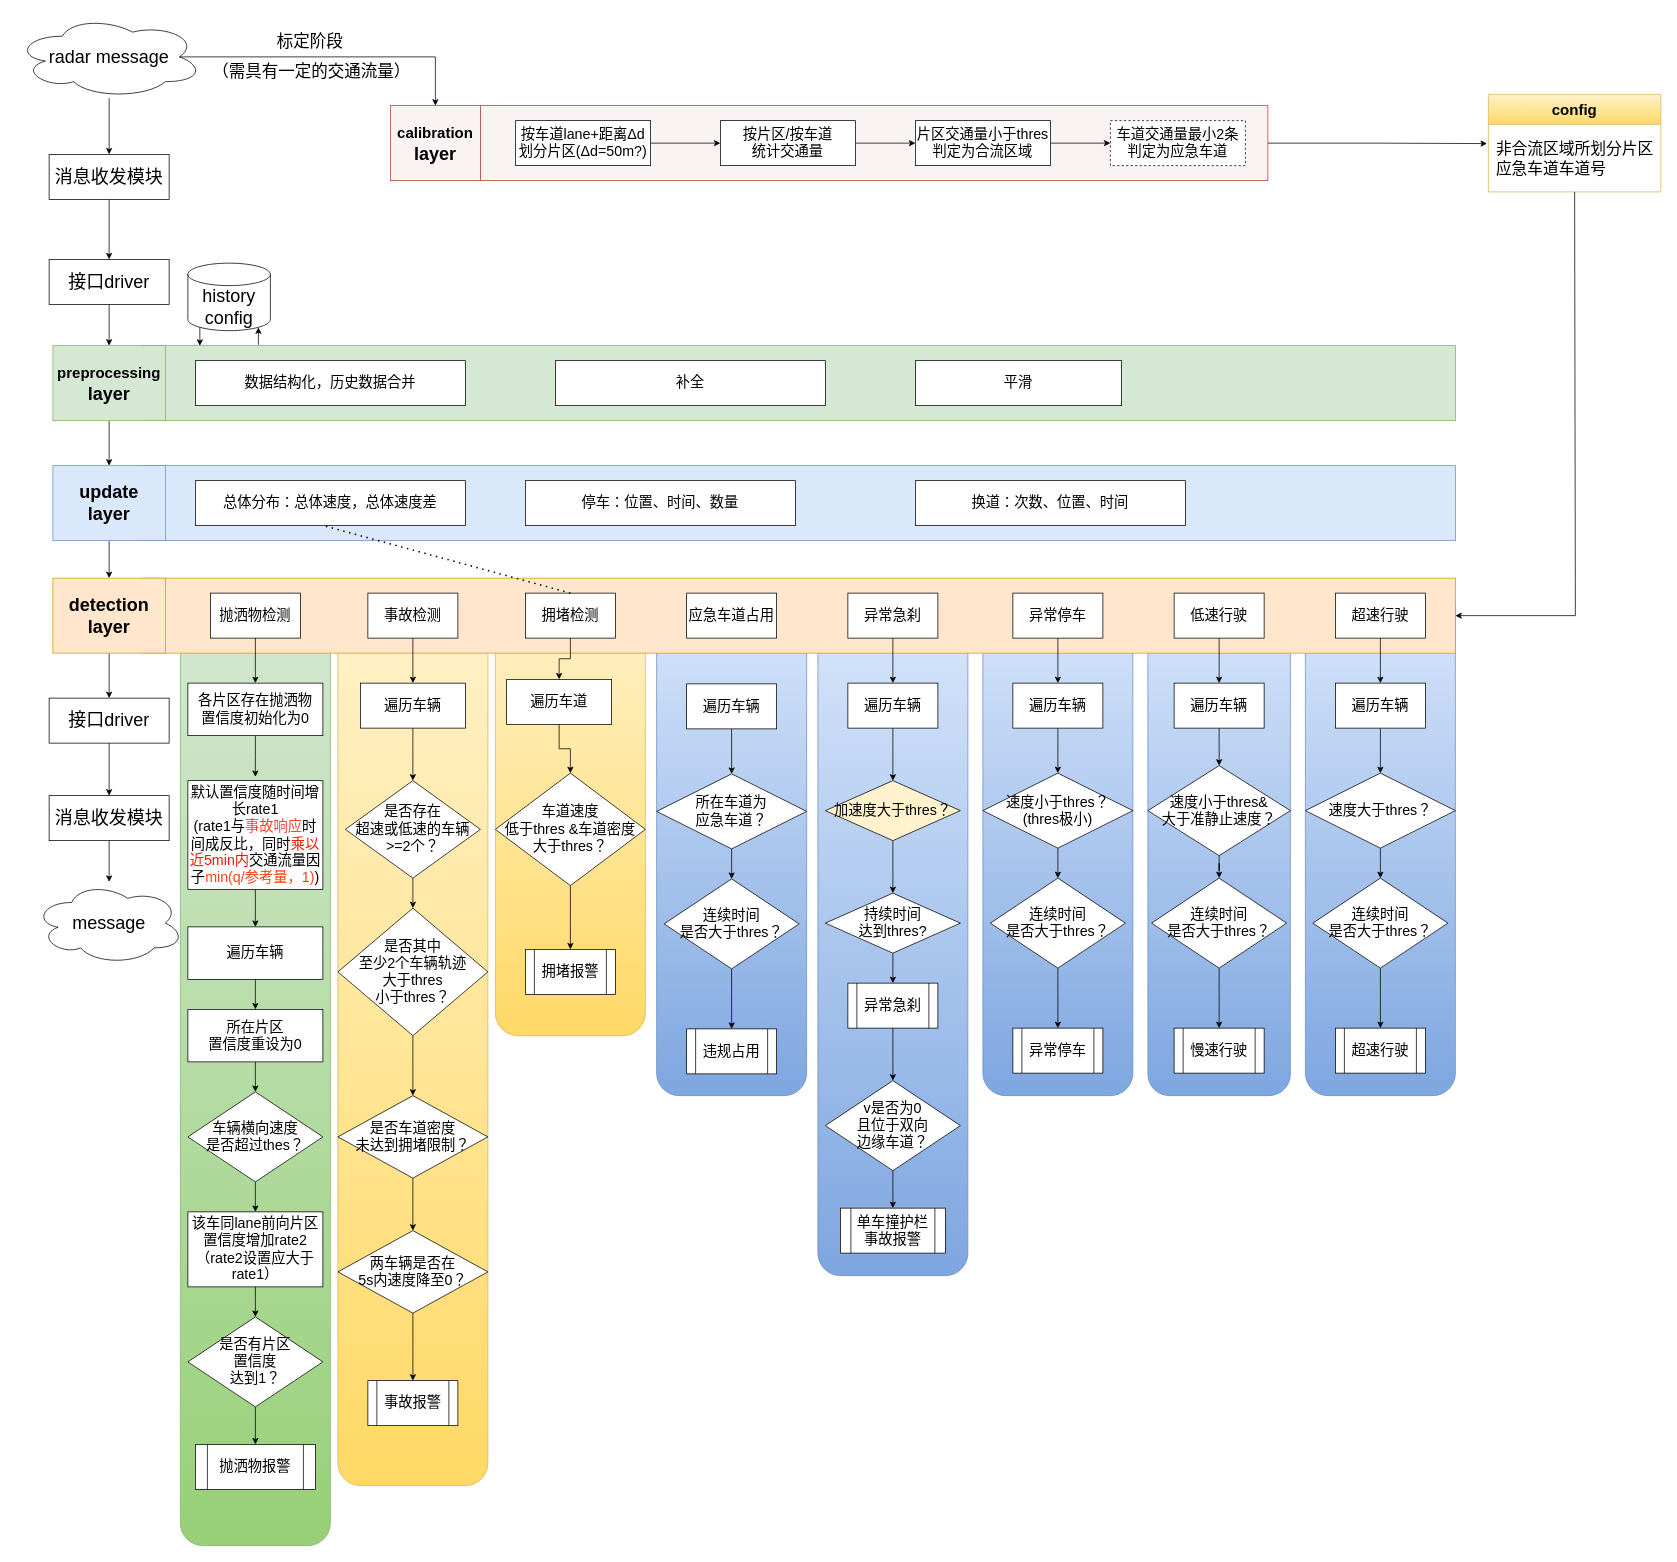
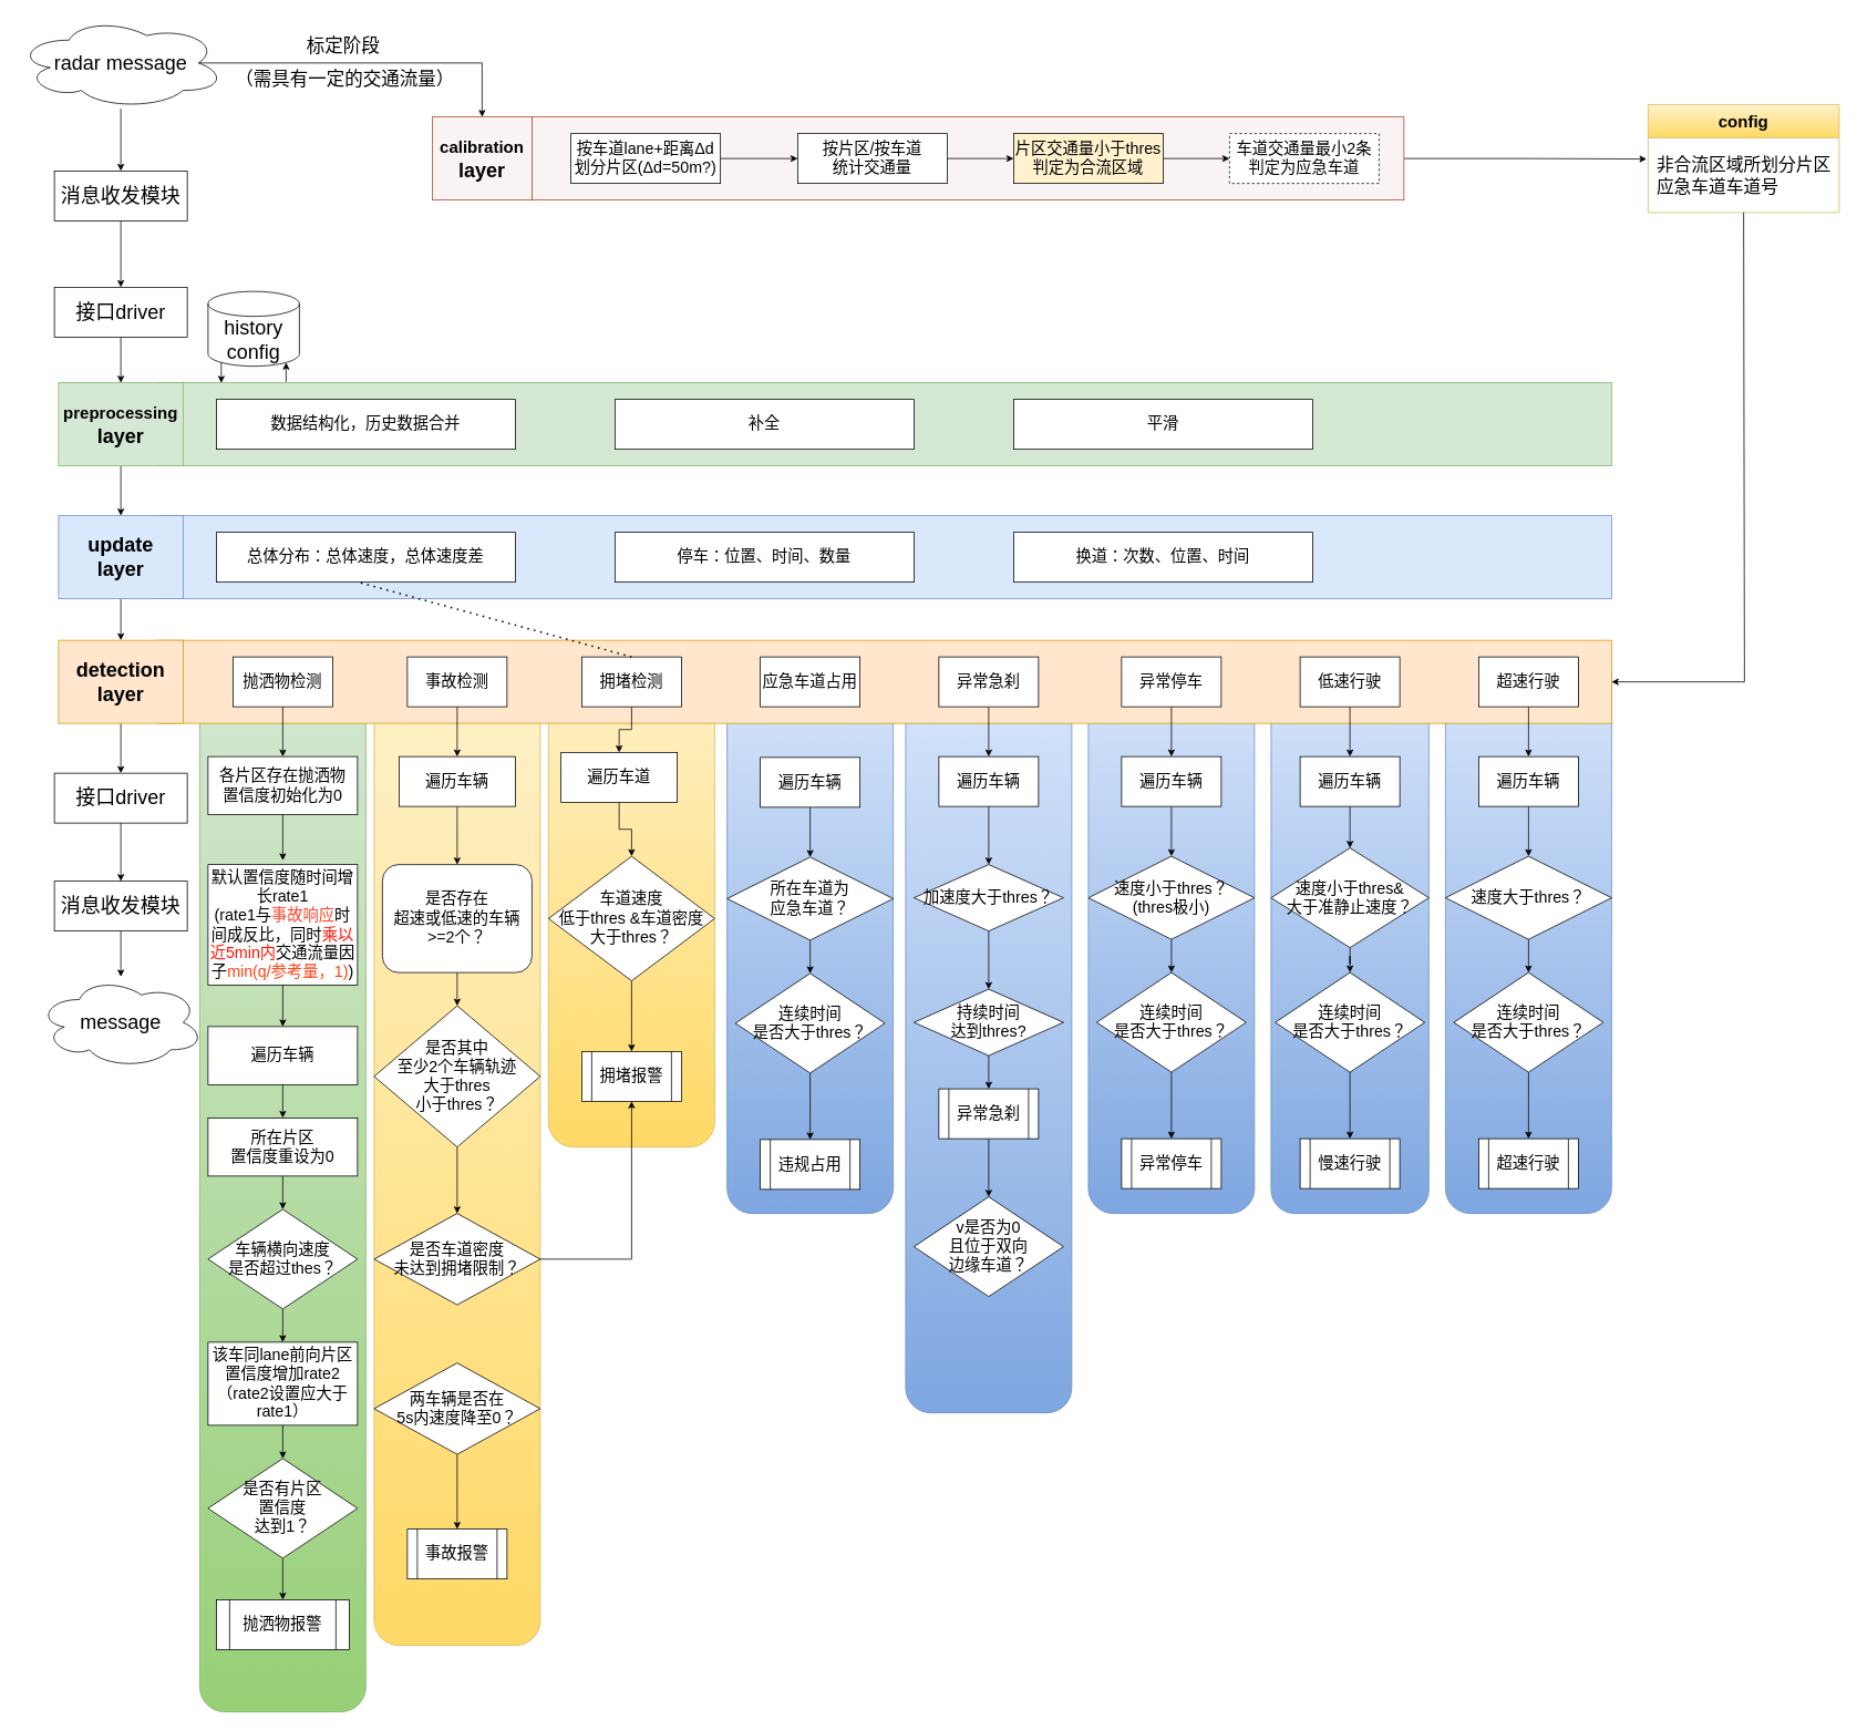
- <mxCell id="119" value="片区交通量小于thres&lt;br&gt;判定为合流区域" style="rounded=0;whiteSpace=wrap;html=1;fontSize=19;" parent="1" vertex="1"><mxGeometry x="1220" y="160" width="180" height="60" as="geometry" /></mxCell>
+ <mxCell id="119" value="片区交通量小于thres&lt;br&gt;判定为合流区域" style="rounded=0;whiteSpace=wrap;html=1;fontSize=19;fillColor=#fff2cc;" parent="1" vertex="1"><mxGeometry x="1220" y="160" width="180" height="60" as="geometry" /></mxCell>
- <mxCell id="29" value="平滑" style="rounded=0;whiteSpace=wrap;html=1;fontSize=19;" parent="1" vertex="1"><mxGeometry x="1220" y="480" width="275" height="60" as="geometry" /></mxCell>
+ <mxCell id="29" value="平滑" style="rounded=0;whiteSpace=wrap;html=1;fontSize=19;" parent="1" vertex="1"><mxGeometry x="1220" y="480" width="360" height="60" as="geometry" /></mxCell>
- <mxCell id="37" value="停车：位置、时间、数量" style="rounded=0;whiteSpace=wrap;html=1;fontSize=19;" parent="1" vertex="1"><mxGeometry x="700" y="640" width="360" height="60" as="geometry" /></mxCell>
+ <mxCell id="37" value="停车：位置、时间、数量" style="rounded=0;whiteSpace=wrap;html=1;fontSize=19;" parent="1" vertex="1"><mxGeometry x="740" y="640" width="360" height="60" as="geometry" /></mxCell>
- <mxCell id="66" value="加速度大于thres？" style="rhombus;whiteSpace=wrap;html=1;fontSize=19;rounded=0;fillColor=#fff2cc;" parent="1" vertex="1"><mxGeometry x="1100" y="1040" width="180" height="80" as="geometry" /></mxCell>
+ <mxCell id="66" value="加速度大于thres？" style="rhombus;whiteSpace=wrap;html=1;fontSize=19;rounded=0;" parent="1" vertex="1"><mxGeometry x="1100" y="1040" width="180" height="80" as="geometry" /></mxCell>
- <mxCell id="55" value="是否存在&lt;br&gt;超速或低速的车辆&amp;gt;=2个？" style="rhombus;whiteSpace=wrap;html=1;fontSize=19;rounded=0;" parent="1" vertex="1"><mxGeometry x="460" y="1040" width="180" height="130" as="geometry" /></mxCell>
+ <mxCell id="55" value="是否存在&lt;br&gt;超速或低速的车辆&amp;gt;=2个？" style="whiteSpace=wrap;html=1;fontSize=19;rounded=1;" parent="1" vertex="1"><mxGeometry x="460" y="1040" width="180" height="130" as="geometry" /></mxCell>
- <mxCell id="88" value="" style="edgeStyle=orthogonalEdgeStyle;rounded=0;orthogonalLoop=1;jettySize=auto;html=1;" parent="1" source="89" target="90" edge="1"><mxGeometry relative="1" as="geometry" /></mxCell>
- <mxCell id="91" value="" style="edgeStyle=orthogonalEdgeStyle;rounded=0;orthogonalLoop=1;jettySize=auto;html=1;entryX=0.5;entryY=0;entryDx=0;entryDy=0;" parent="1" source="92" target="94" edge="1"><mxGeometry relative="1" as="geometry"><mxPoint x="550" y="1620" as="targetPoint" /></mxGeometry></mxCell>
+ <mxCell id="91" value="" style="edgeStyle=orthogonalEdgeStyle;rounded=0;orthogonalLoop=1;jettySize=auto;html=1;" parent="1" source="92" target="62" edge="1"><mxGeometry relative="1" as="geometry"><mxPoint x="550" y="1620" as="targetPoint" /></mxGeometry></mxCell>
- <mxCell id="90" value="单车撞护栏&lt;br&gt;事故报警" style="shape=process;whiteSpace=wrap;html=1;backgroundOutline=1;fontSize=19;rounded=0;" parent="1" vertex="1"><mxGeometry x="1120" y="1610" width="140" height="60" as="geometry" /></mxCell>
